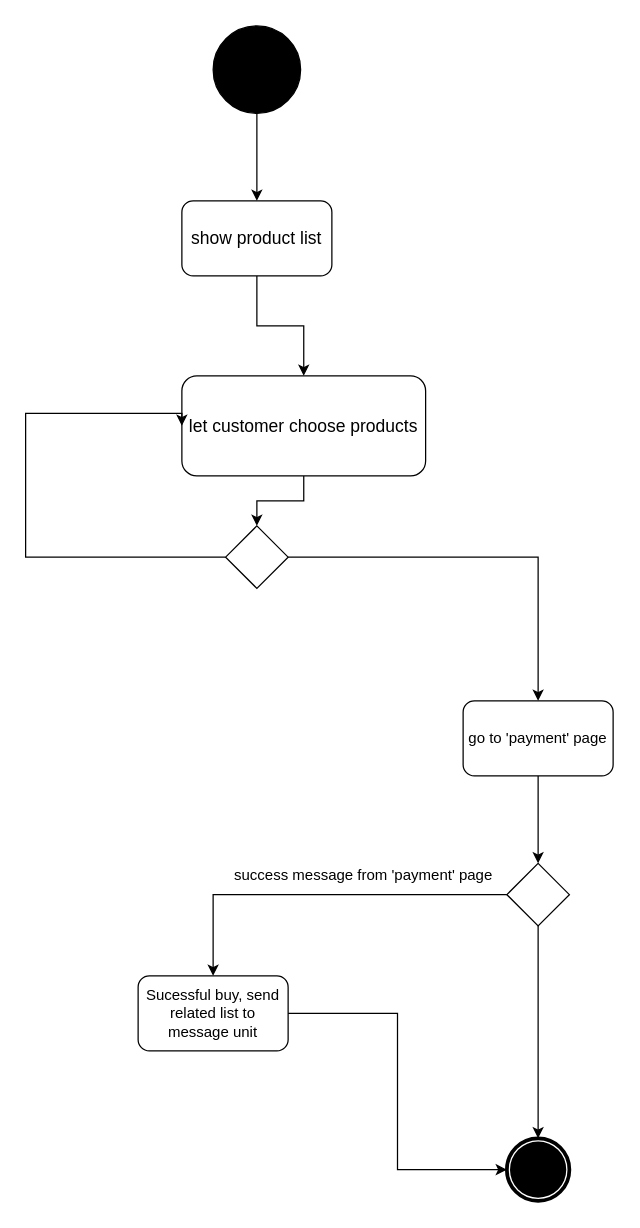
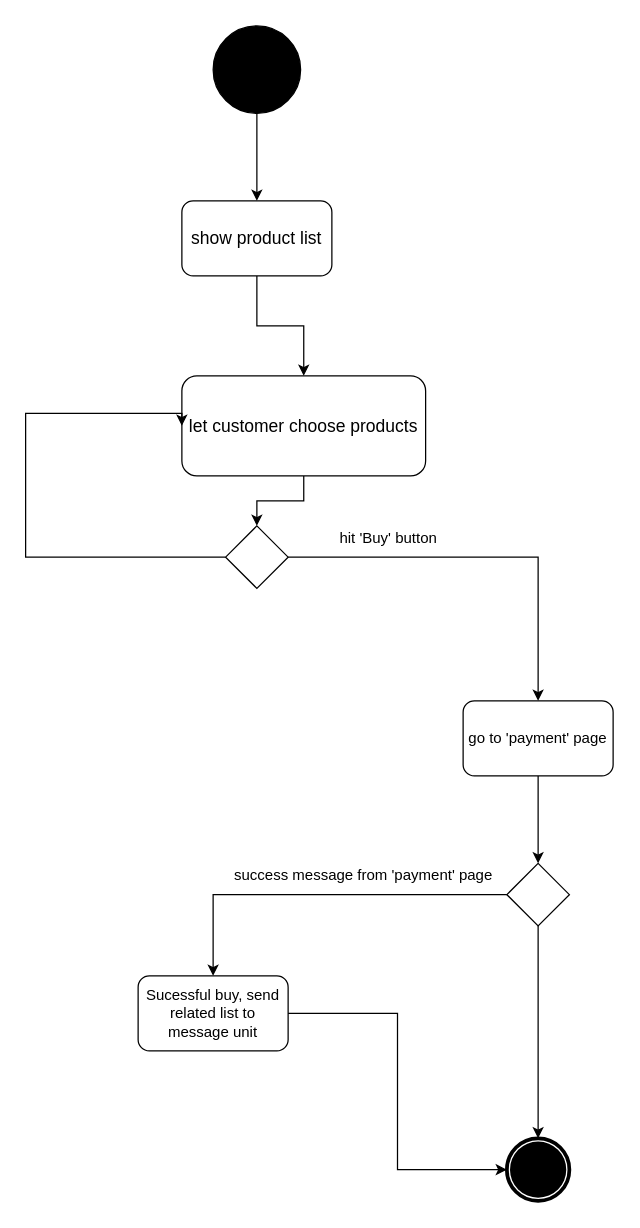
+ <mxCell id="13" value="hit 'Buy' button" style="text;html=1;align=center;verticalAlign=middle;resizable=0;points=[];autosize=1;" vertex="1" parent="1"><mxGeometry x="265" y="420" width="90" height="20" as="geometry" /></mxCell>
